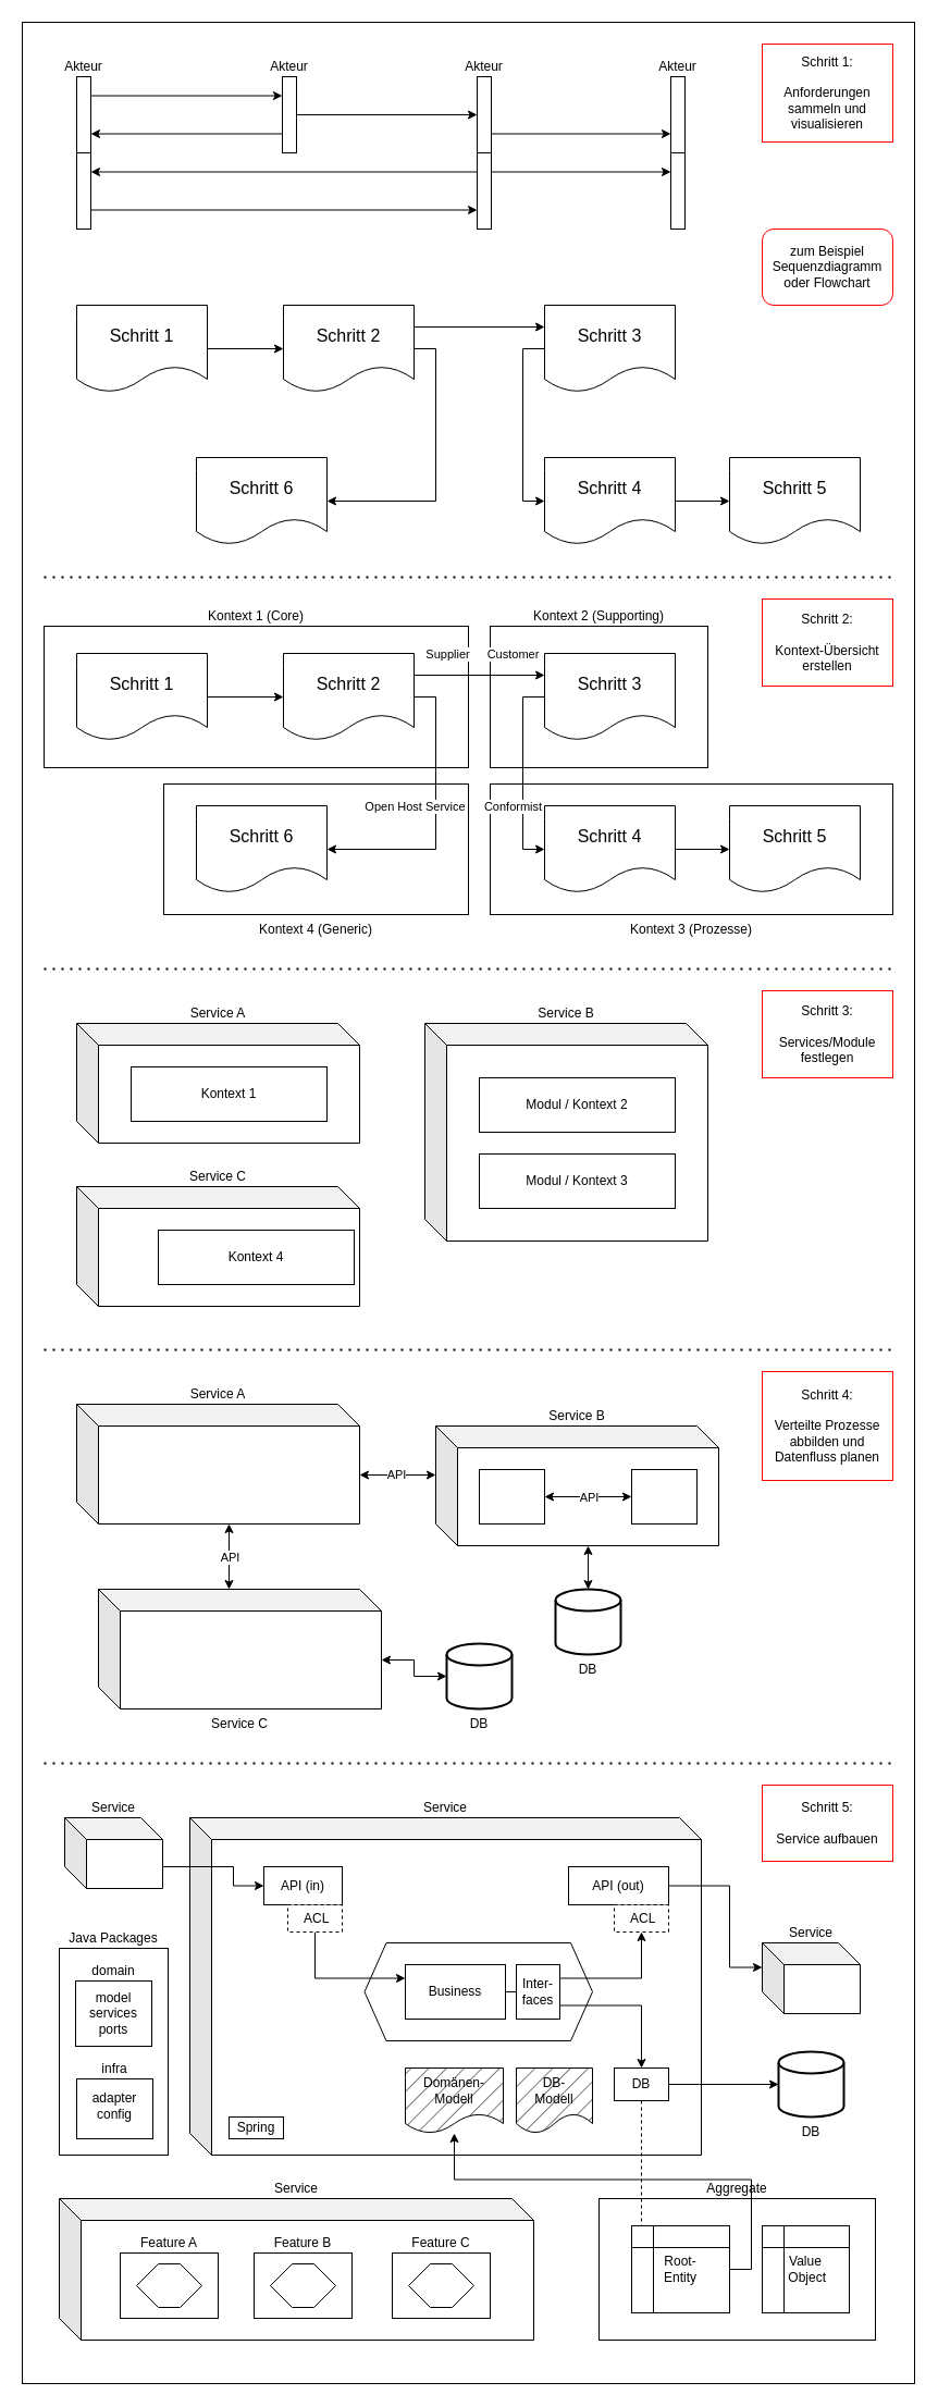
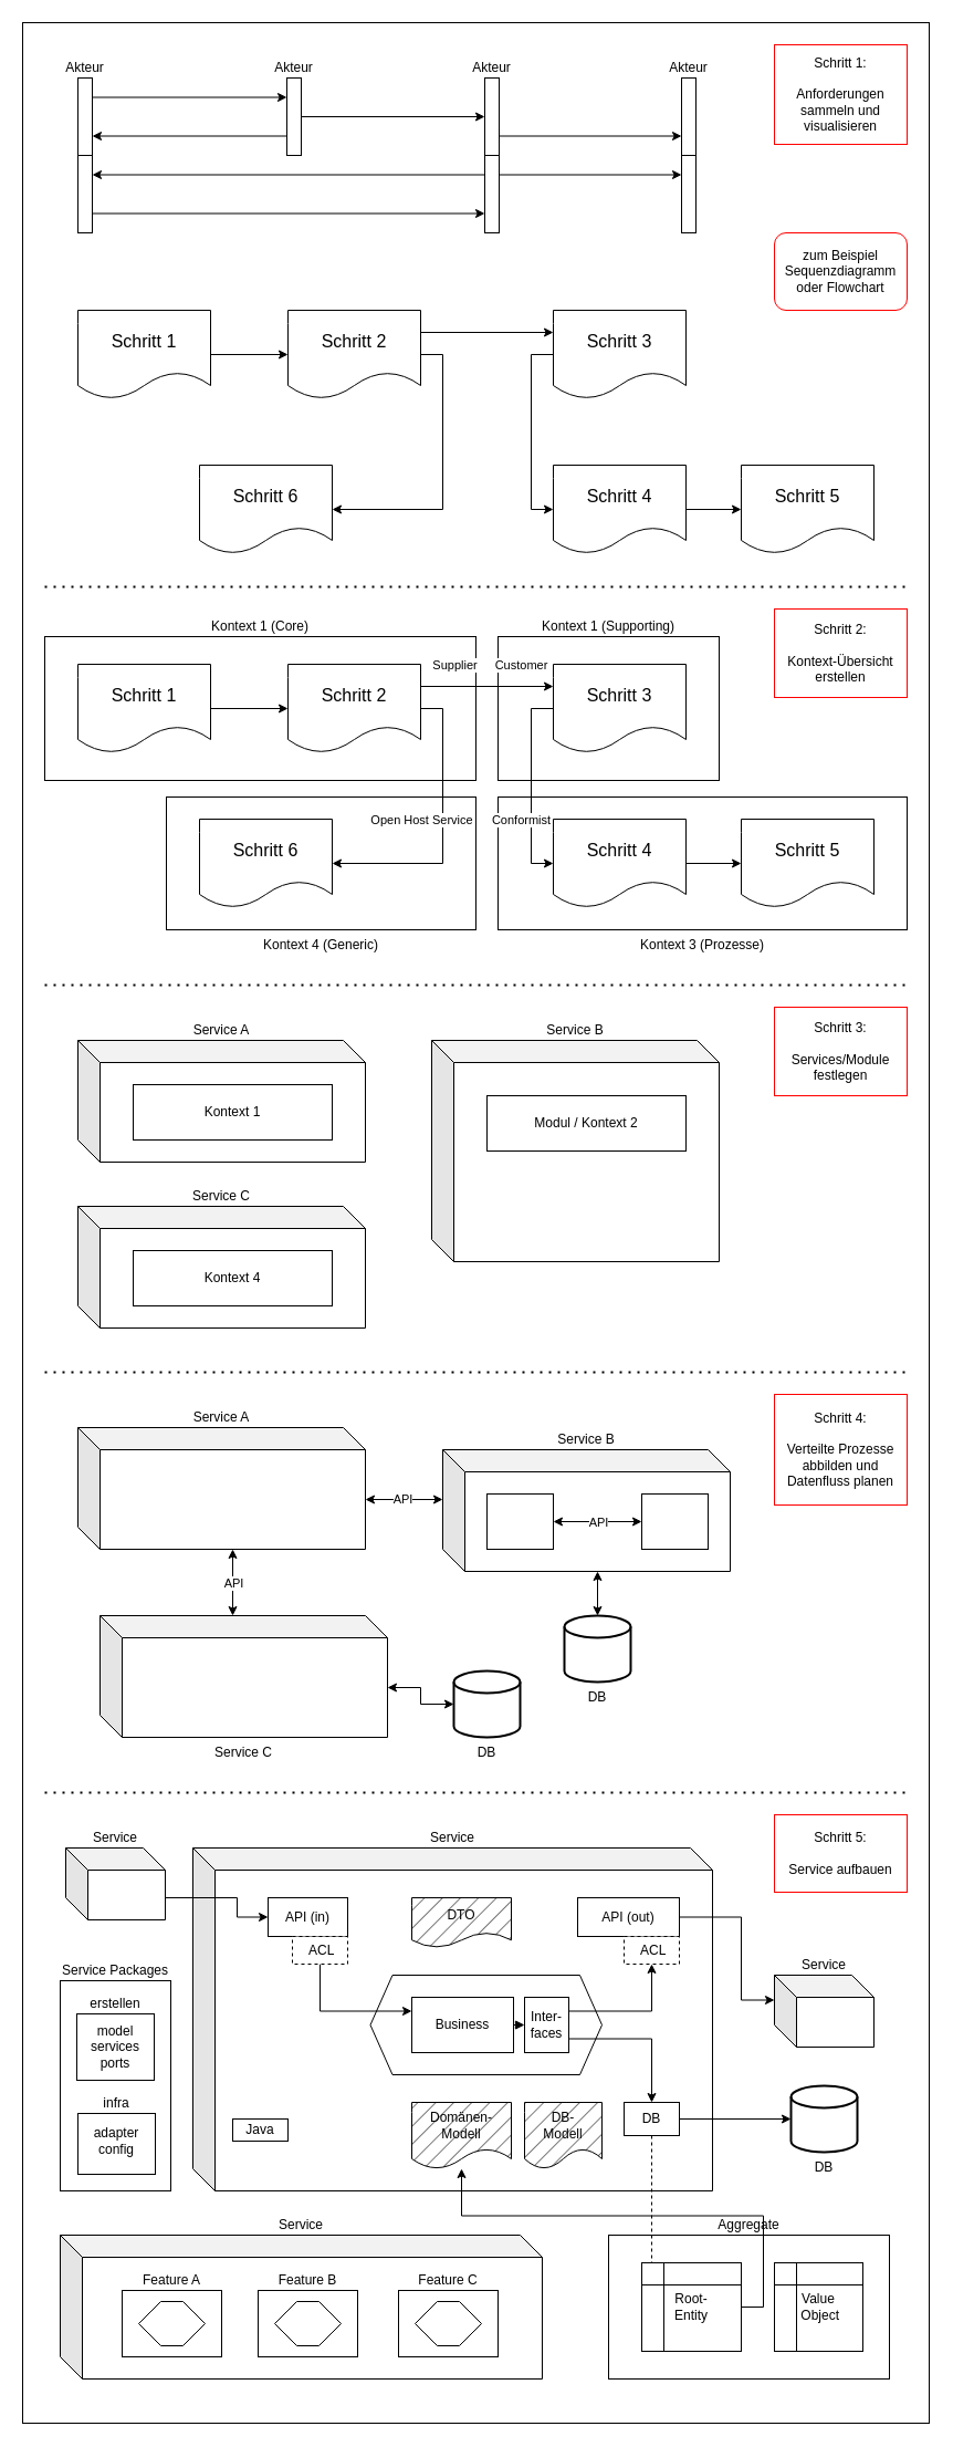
- <mxCell id="6" value="Kontext 2 (Supporting)" style="rounded=0;whiteSpace=wrap;html=1;labelPosition=center;verticalLabelPosition=top;align=center;verticalAlign=bottom;strokeColor=light-dark(#000000,#0433FF);" parent="1" vertex="1"><mxGeometry x="450" y="575" width="200" height="130" as="geometry" /></mxCell>
+ <mxCell id="6" value="Kontext 1 (Supporting)" style="rounded=0;whiteSpace=wrap;html=1;labelPosition=center;verticalLabelPosition=top;align=center;verticalAlign=bottom;strokeColor=light-dark(#000000,#0433FF);" parent="1" vertex="1"><mxGeometry x="450" y="575" width="200" height="130" as="geometry" /></mxCell>
- <mxCell id="17" value="Modul / Kontext 3" style="rounded=0;whiteSpace=wrap;html=1;labelPosition=center;verticalLabelPosition=middle;align=center;verticalAlign=middle;strokeColor=light-dark(#000000,#0433FF);" parent="1" vertex="1"><mxGeometry x="440" y="1060" width="180" height="50" as="geometry" /></mxCell>
- <mxCell id="42" value="Kontext 4" style="rounded=0;whiteSpace=wrap;html=1;labelPosition=center;verticalLabelPosition=middle;align=center;verticalAlign=middle;strokeColor=light-dark(#000000,#0433FF);" parent="1" vertex="1"><mxGeometry x="145" y="1130" width="180" height="50" as="geometry" /></mxCell>
+ <mxCell id="42" value="Kontext 4" style="rounded=0;whiteSpace=wrap;html=1;labelPosition=center;verticalLabelPosition=middle;align=center;verticalAlign=middle;strokeColor=light-dark(#000000,#0433FF);" parent="1" vertex="1"><mxGeometry x="120" y="1130" width="180" height="50" as="geometry" /></mxCell>
+ <mxCell id="88" value="DTO" style="shape=document;whiteSpace=wrap;html=1;boundedLbl=1;strokeColor=light-dark(#000000,#009900);fillStyle=hatch;fillColor=#4D4D4D;" parent="1" vertex="1"><mxGeometry x="372" y="1715" width="90" height="45" as="geometry" /></mxCell>
- <mxCell id="100" value="Java Packages" style="rounded=0;whiteSpace=wrap;html=1;labelPosition=center;verticalLabelPosition=top;align=center;verticalAlign=bottom;" parent="1" vertex="1"><mxGeometry x="54" y="1790" width="100" height="190" as="geometry" /></mxCell>
+ <mxCell id="100" value="Service Packages" style="rounded=0;whiteSpace=wrap;html=1;labelPosition=center;verticalLabelPosition=top;align=center;verticalAlign=bottom;" parent="1" vertex="1"><mxGeometry x="54" y="1790" width="100" height="190" as="geometry" /></mxCell>
- <mxCell id="101" value="domain" style="rounded=0;whiteSpace=wrap;html=1;labelPosition=center;verticalLabelPosition=top;align=center;verticalAlign=bottom;strokeColor=light-dark(#000000,#009900);" parent="1" vertex="1"><mxGeometry x="69" y="1820" width="70" height="60" as="geometry" /></mxCell>
+ <mxCell id="101" value="erstellen" style="rounded=0;whiteSpace=wrap;html=1;labelPosition=center;verticalLabelPosition=top;align=center;verticalAlign=bottom;strokeColor=light-dark(#000000,#009900);" parent="1" vertex="1"><mxGeometry x="69" y="1820" width="70" height="60" as="geometry" /></mxCell>
- <mxCell id="69" style="edgeStyle=orthogonalEdgeStyle;rounded=0;orthogonalLoop=1;jettySize=auto;html=1;exitX=1;exitY=0.5;exitDx=0;exitDy=0;entryX=0;entryY=0.5;entryDx=0;entryDy=0;endArrow=none;startFill=0;" parent="1" source="70" target="81" edge="1"><mxGeometry relative="1" as="geometry" /></mxCell>
+ <mxCell id="69" style="edgeStyle=orthogonalEdgeStyle;rounded=0;orthogonalLoop=1;jettySize=auto;html=1;exitX=1;exitY=0.5;exitDx=0;exitDy=0;entryX=0;entryY=0.5;entryDx=0;entryDy=0;endArrow=block;startFill=0;" parent="1" source="70" target="81" edge="1"><mxGeometry relative="1" as="geometry" /></mxCell>
+ <mxCell id="83" value="Java" style="rounded=0;whiteSpace=wrap;html=1;labelPosition=center;verticalLabelPosition=middle;align=center;verticalAlign=middle;strokeColor=light-dark(#000000,#009900);" parent="1" vertex="1"><mxGeometry x="210" y="1915" width="50" height="20" as="geometry" /></mxCell>
- <mxCell id="82" value="Spring" style="rounded=0;whiteSpace=wrap;html=1;labelPosition=center;verticalLabelPosition=middle;align=center;verticalAlign=middle;strokeColor=light-dark(#000000,#FF8000);" parent="1" vertex="1"><mxGeometry x="210" y="1945" width="50" height="20" as="geometry" /></mxCell>
